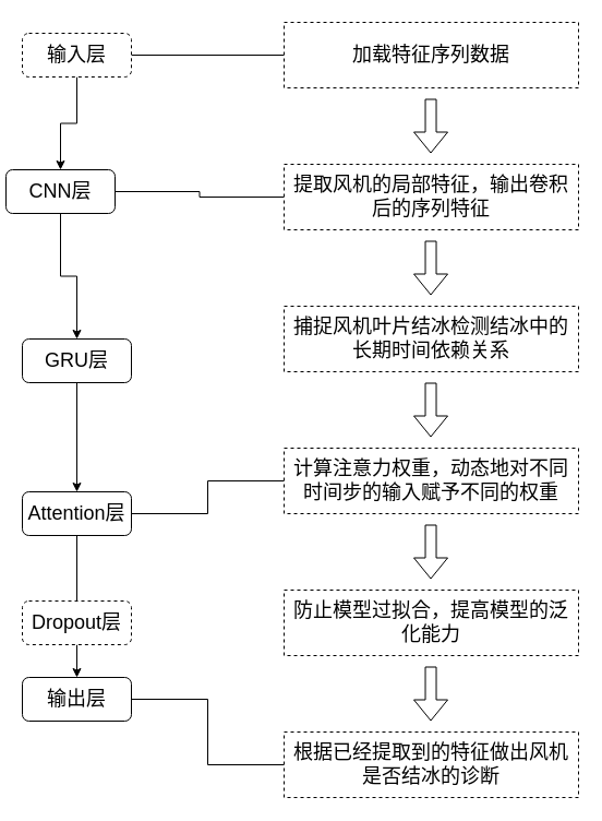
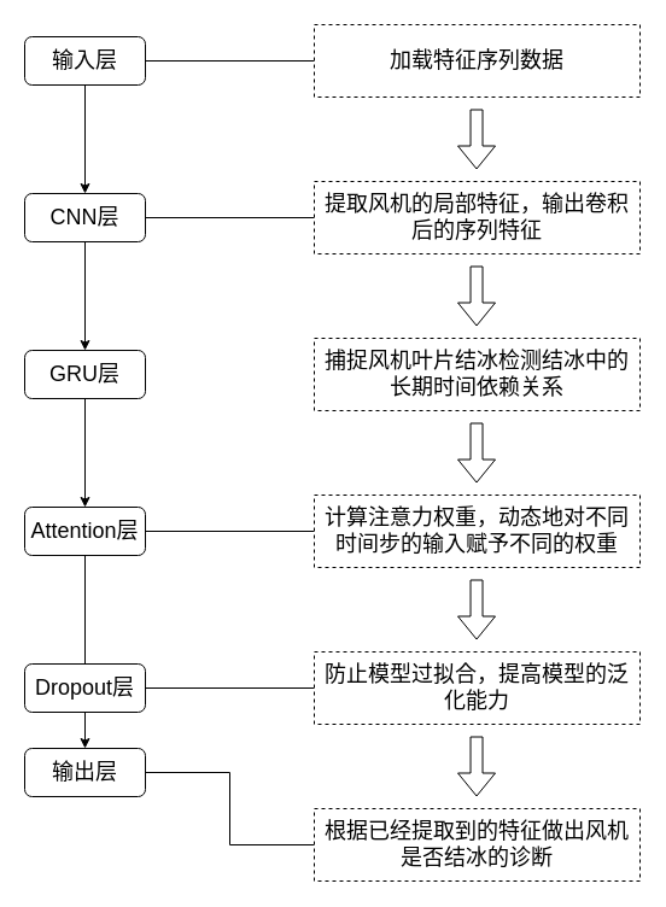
- <mxCell id="4" value="&lt;font style=&quot;font-size: 18px;&quot;&gt;输入层&lt;/font&gt;" style="rounded=1;whiteSpace=wrap;html=1;dashed=1;" vertex="1" parent="1"><mxGeometry x="20" y="30" width="100" height="40" as="geometry" /></mxCell>
+ <mxCell id="4" value="&lt;font style=&quot;font-size: 18px;&quot;&gt;输入层&lt;/font&gt;" style="rounded=1;whiteSpace=wrap;html=1;" vertex="1" parent="1"><mxGeometry x="20" y="30" width="100" height="40" as="geometry" /></mxCell>
- <mxCell id="7" value="&lt;span style=&quot;font-size: 18px;&quot;&gt;CNN层&lt;/span&gt;" style="rounded=1;whiteSpace=wrap;html=1;" vertex="1" parent="1"><mxGeometry x="5" y="155" width="100" height="40" as="geometry" /></mxCell>
+ <mxCell id="7" value="&lt;span style=&quot;font-size: 18px;&quot;&gt;CNN层&lt;/span&gt;" style="rounded=1;whiteSpace=wrap;html=1;" vertex="1" parent="1"><mxGeometry x="20" y="160" width="100" height="40" as="geometry" /></mxCell>
- <mxCell id="9" value="&lt;span style=&quot;font-size: 18px;&quot;&gt;GRU层&lt;/span&gt;" style="rounded=1;whiteSpace=wrap;html=1;" vertex="1" parent="1"><mxGeometry x="20" y="310" width="100" height="40" as="geometry" /></mxCell>
+ <mxCell id="9" value="&lt;span style=&quot;font-size: 18px;&quot;&gt;GRU层&lt;/span&gt;" style="rounded=1;whiteSpace=wrap;html=1;" vertex="1" parent="1"><mxGeometry x="20" y="290" width="100" height="40" as="geometry" /></mxCell>
- <mxCell id="12" value="&lt;span style=&quot;font-size: 18px;&quot;&gt;Attention层&lt;/span&gt;" style="rounded=1;whiteSpace=wrap;html=1;" vertex="1" parent="1"><mxGeometry x="20" y="450" width="100" height="40" as="geometry" /></mxCell>
+ <mxCell id="12" value="&lt;span style=&quot;font-size: 18px;&quot;&gt;Attention层&lt;/span&gt;" style="rounded=1;whiteSpace=wrap;html=1;" vertex="1" parent="1"><mxGeometry x="20" y="420" width="100" height="40" as="geometry" /></mxCell>
- <mxCell id="15" value="&lt;span style=&quot;font-size: 18px;&quot;&gt;Dropout层&lt;/span&gt;" style="rounded=1;whiteSpace=wrap;html=1;dashed=1;" vertex="1" parent="1"><mxGeometry x="20" y="550" width="100" height="40" as="geometry" /></mxCell>
+ <mxCell id="15" value="&lt;span style=&quot;font-size: 18px;&quot;&gt;Dropout层&lt;/span&gt;" style="rounded=1;whiteSpace=wrap;html=1;" vertex="1" parent="1"><mxGeometry x="20" y="550" width="100" height="40" as="geometry" /></mxCell>
+ <mxCell id="14" style="edgeStyle=orthogonalEdgeStyle;rounded=0;orthogonalLoop=1;jettySize=auto;html=1;entryX=0;entryY=0.5;entryDx=0;entryDy=0;endArrow=none;endFill=0;" edge="1" parent="1" source="15" target="22"><mxGeometry relative="1" as="geometry" /></mxCell>
